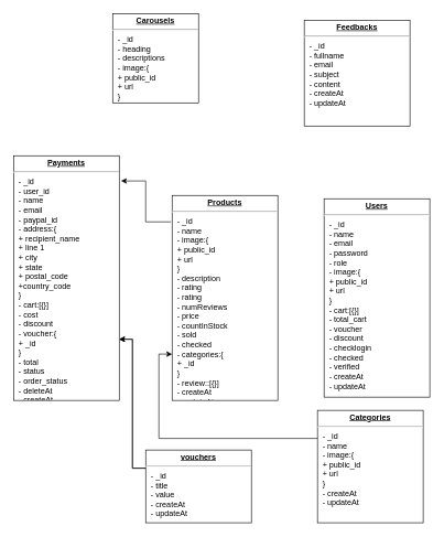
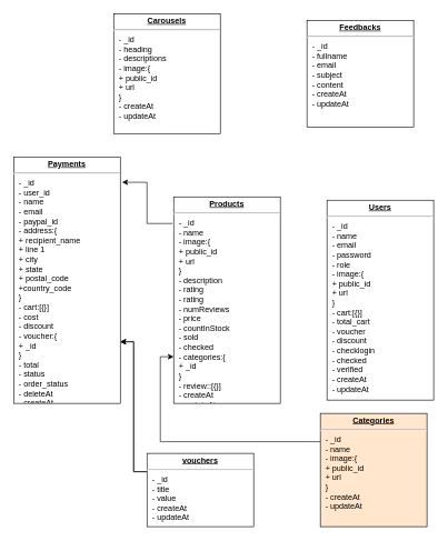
- <mxCell id="2" value="&lt;p style=&quot;margin: 0px ; margin-top: 4px ; text-align: center ; text-decoration: underline&quot;&gt;&lt;b&gt;Carousels&lt;/b&gt;&lt;/p&gt;&lt;hr&gt;&lt;p style=&quot;margin: 0px ; margin-left: 8px&quot;&gt;- _id&lt;br&gt;- heading&lt;br&gt;- descriptions&lt;/p&gt;&lt;p style=&quot;margin: 0px 0px 0px 8px&quot;&gt;-&amp;nbsp;image:{&lt;/p&gt;&lt;p style=&quot;margin: 0px 0px 0px 8px&quot;&gt;+ public_id&lt;/p&gt;&lt;p style=&quot;margin: 0px 0px 0px 8px&quot;&gt;+ url&lt;/p&gt;&lt;p style=&quot;margin: 0px 0px 0px 8px&quot;&gt;}&lt;/p&gt;&lt;p style=&quot;margin: 0px ; margin-left: 8px&quot;&gt;- createAt&lt;/p&gt;&lt;p style=&quot;margin: 0px ; margin-left: 8px&quot;&gt;- updateAt&lt;/p&gt;&lt;p style=&quot;margin: 0px ; margin-left: 8px&quot;&gt;&lt;br&gt;&lt;/p&gt;" style="verticalAlign=top;align=left;overflow=fill;fontSize=12;fontFamily=Helvetica;html=1;" parent="1" vertex="1"><mxGeometry x="170" y="20" width="130" height="135" as="geometry" /></mxCell>
+ <mxCell id="2" value="&lt;p style=&quot;margin: 0px ; margin-top: 4px ; text-align: center ; text-decoration: underline&quot;&gt;&lt;b&gt;Carousels&lt;/b&gt;&lt;/p&gt;&lt;hr&gt;&lt;p style=&quot;margin: 0px ; margin-left: 8px&quot;&gt;- _id&lt;br&gt;- heading&lt;br&gt;- descriptions&lt;/p&gt;&lt;p style=&quot;margin: 0px 0px 0px 8px&quot;&gt;-&amp;nbsp;image:{&lt;/p&gt;&lt;p style=&quot;margin: 0px 0px 0px 8px&quot;&gt;+ public_id&lt;/p&gt;&lt;p style=&quot;margin: 0px 0px 0px 8px&quot;&gt;+ url&lt;/p&gt;&lt;p style=&quot;margin: 0px 0px 0px 8px&quot;&gt;}&lt;/p&gt;&lt;p style=&quot;margin: 0px ; margin-left: 8px&quot;&gt;- createAt&lt;/p&gt;&lt;p style=&quot;margin: 0px ; margin-left: 8px&quot;&gt;- updateAt&lt;/p&gt;&lt;p style=&quot;margin: 0px ; margin-left: 8px&quot;&gt;&lt;br&gt;&lt;/p&gt;" style="verticalAlign=top;align=left;overflow=fill;fontSize=12;fontFamily=Helvetica;html=1;" parent="1" vertex="1"><mxGeometry x="170" y="20" width="160" height="180" as="geometry" /></mxCell>
- <mxCell id="3" value="&lt;p style=&quot;margin: 0px ; margin-top: 4px ; text-align: center ; text-decoration: underline&quot;&gt;&lt;b&gt;Categories&lt;/b&gt;&lt;/p&gt;&lt;hr&gt;&lt;p style=&quot;margin: 0px ; margin-left: 8px&quot;&gt;- _id&lt;/p&gt;&lt;p style=&quot;margin: 0px ; margin-left: 8px&quot;&gt;- name&lt;/p&gt;&lt;p style=&quot;margin: 0px ; margin-left: 8px&quot;&gt;-&amp;nbsp;&lt;span&gt;image:{&lt;/span&gt;&lt;/p&gt;&lt;p style=&quot;margin: 0px 0px 0px 8px&quot;&gt;+ public_id&lt;/p&gt;&lt;p style=&quot;margin: 0px 0px 0px 8px&quot;&gt;+ url&lt;/p&gt;&lt;p style=&quot;margin: 0px 0px 0px 8px&quot;&gt;}&lt;/p&gt;&lt;p style=&quot;margin: 0px 0px 0px 8px&quot;&gt;- createAt&lt;/p&gt;&lt;p style=&quot;margin: 0px 0px 0px 8px&quot;&gt;- updateAt&lt;/p&gt;" style="verticalAlign=top;align=left;overflow=fill;fontSize=12;fontFamily=Helvetica;html=1;" parent="1" vertex="1"><mxGeometry x="480" y="620" width="160" height="170" as="geometry" /></mxCell>
+ <mxCell id="3" value="&lt;p style=&quot;margin: 0px ; margin-top: 4px ; text-align: center ; text-decoration: underline&quot;&gt;&lt;b&gt;Categories&lt;/b&gt;&lt;/p&gt;&lt;hr&gt;&lt;p style=&quot;margin: 0px ; margin-left: 8px&quot;&gt;- _id&lt;/p&gt;&lt;p style=&quot;margin: 0px ; margin-left: 8px&quot;&gt;- name&lt;/p&gt;&lt;p style=&quot;margin: 0px ; margin-left: 8px&quot;&gt;-&amp;nbsp;&lt;span&gt;image:{&lt;/span&gt;&lt;/p&gt;&lt;p style=&quot;margin: 0px 0px 0px 8px&quot;&gt;+ public_id&lt;/p&gt;&lt;p style=&quot;margin: 0px 0px 0px 8px&quot;&gt;+ url&lt;/p&gt;&lt;p style=&quot;margin: 0px 0px 0px 8px&quot;&gt;}&lt;/p&gt;&lt;p style=&quot;margin: 0px 0px 0px 8px&quot;&gt;- createAt&lt;/p&gt;&lt;p style=&quot;margin: 0px 0px 0px 8px&quot;&gt;- updateAt&lt;/p&gt;" style="verticalAlign=top;align=left;overflow=fill;fontSize=12;fontFamily=Helvetica;html=1;fillColor=#ffe6cc;" parent="1" vertex="1"><mxGeometry x="480" y="620" width="160" height="170" as="geometry" /></mxCell>
